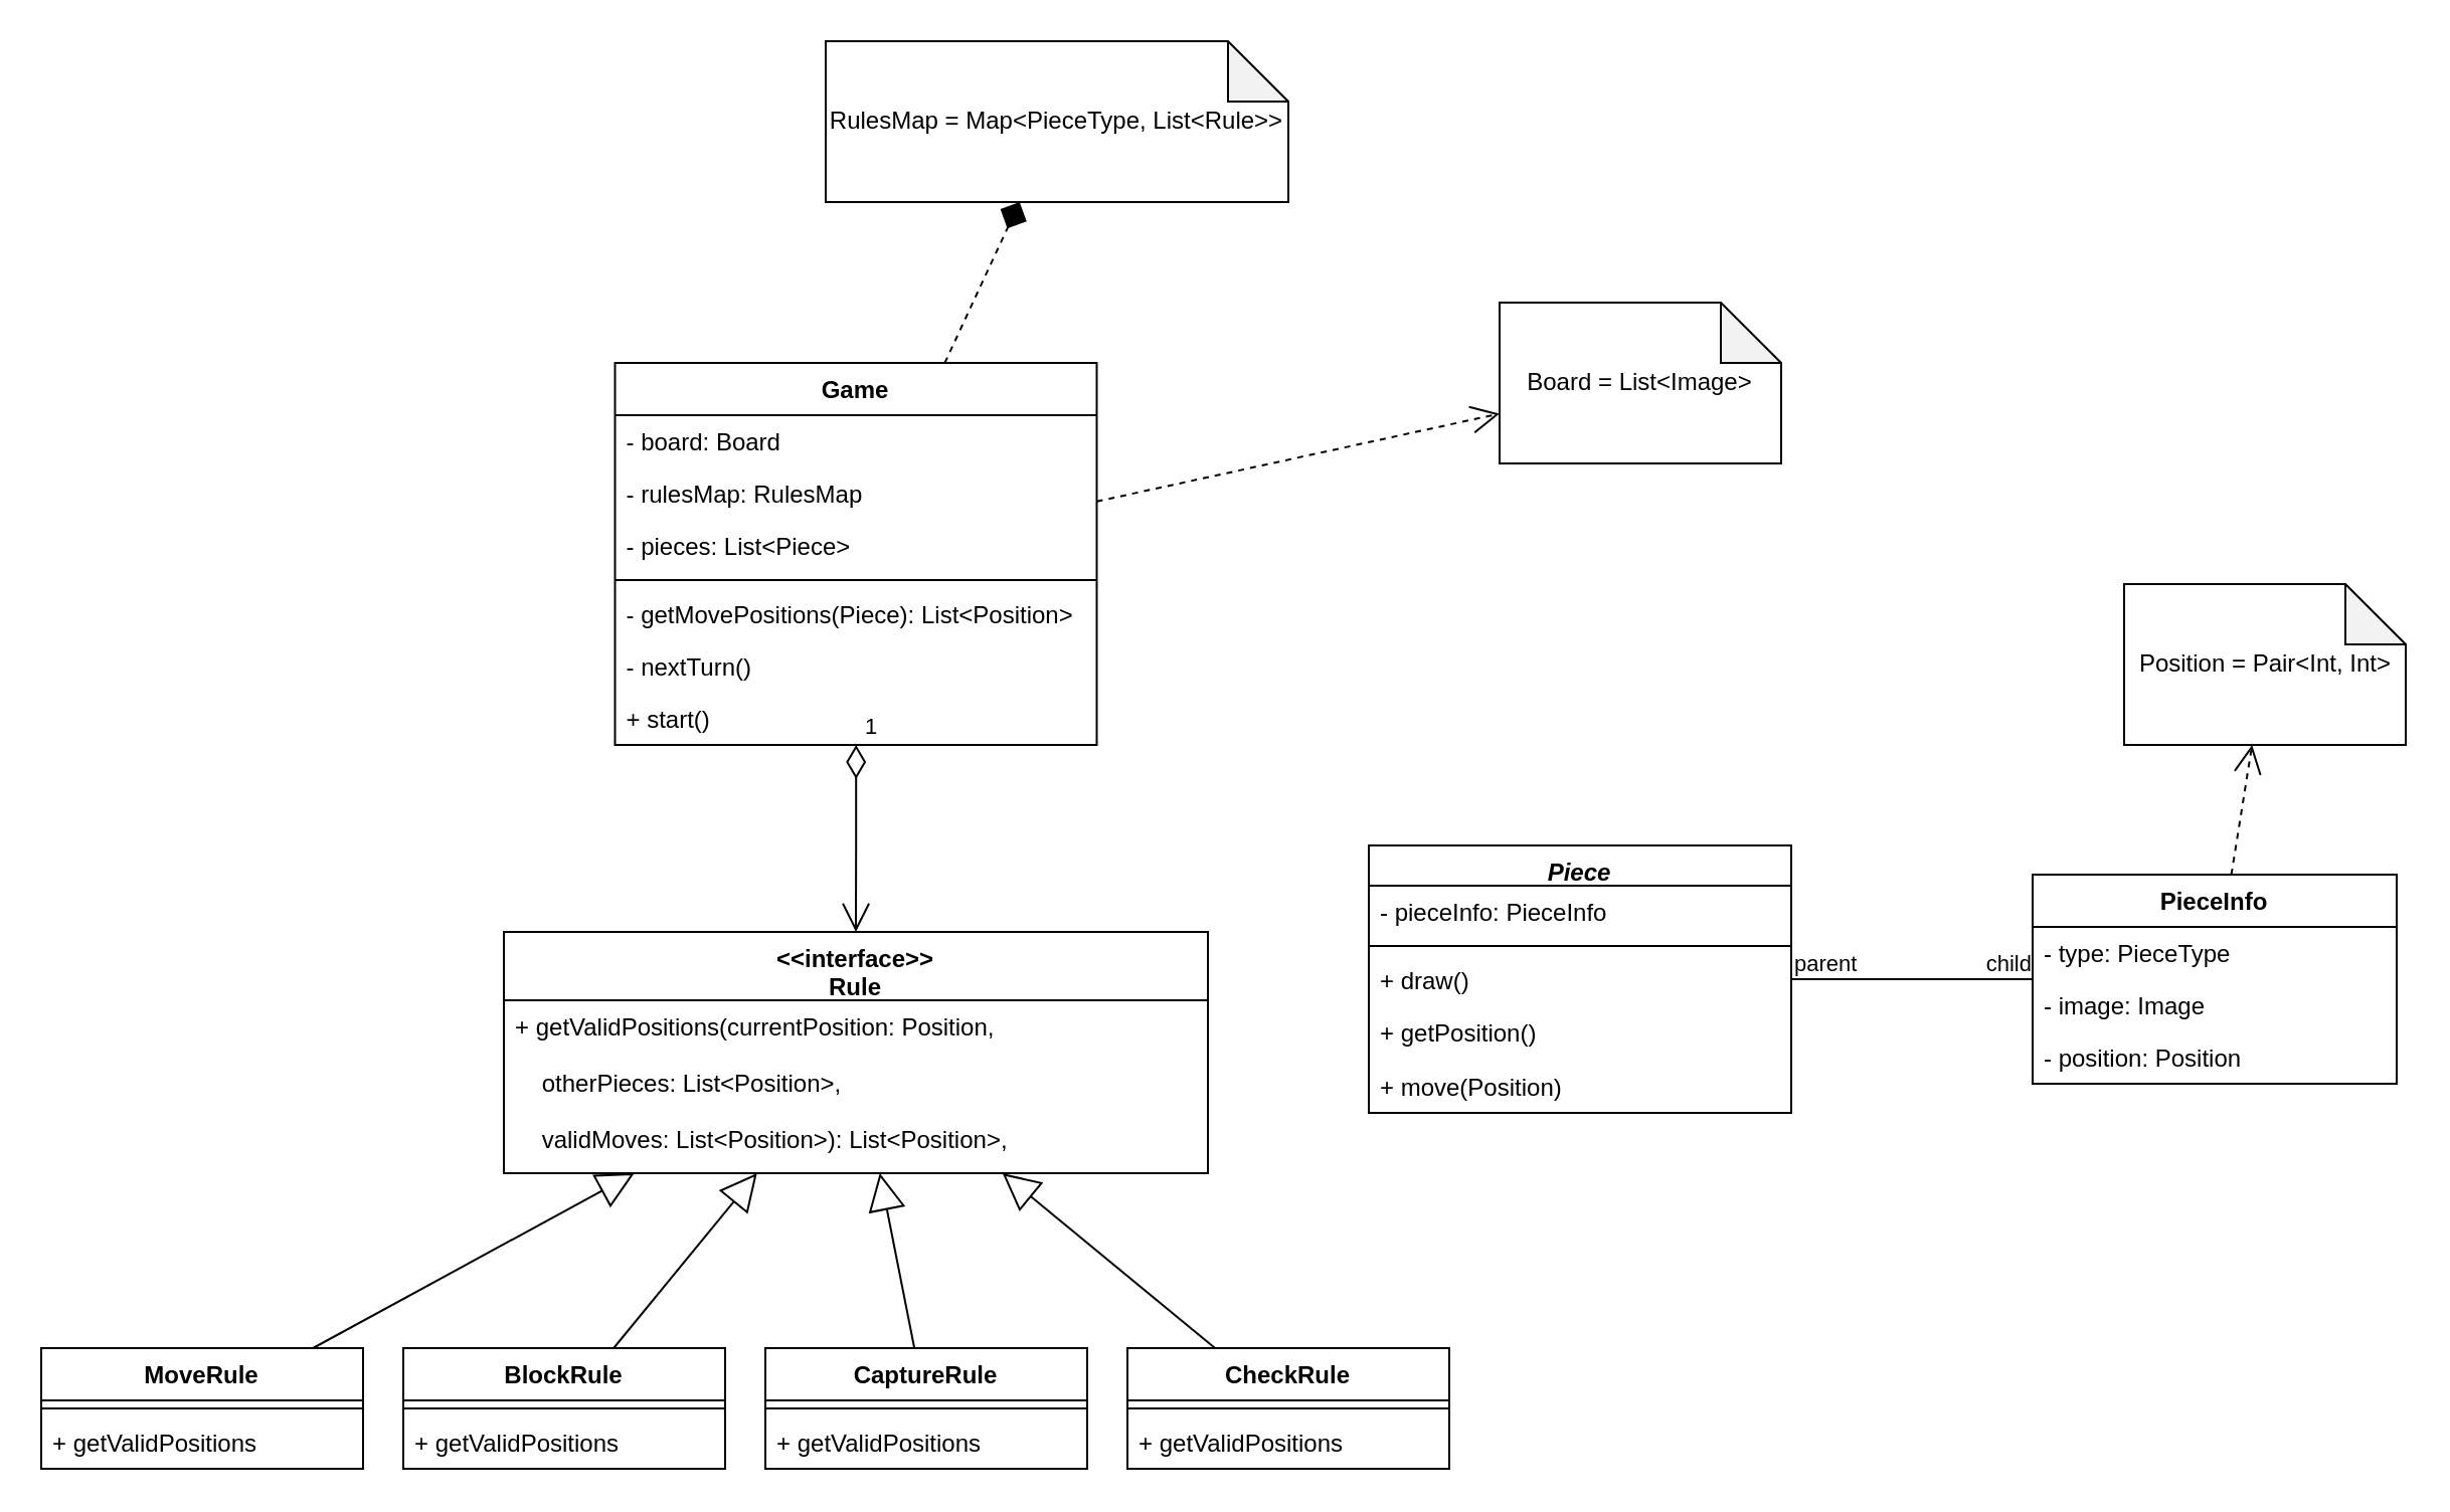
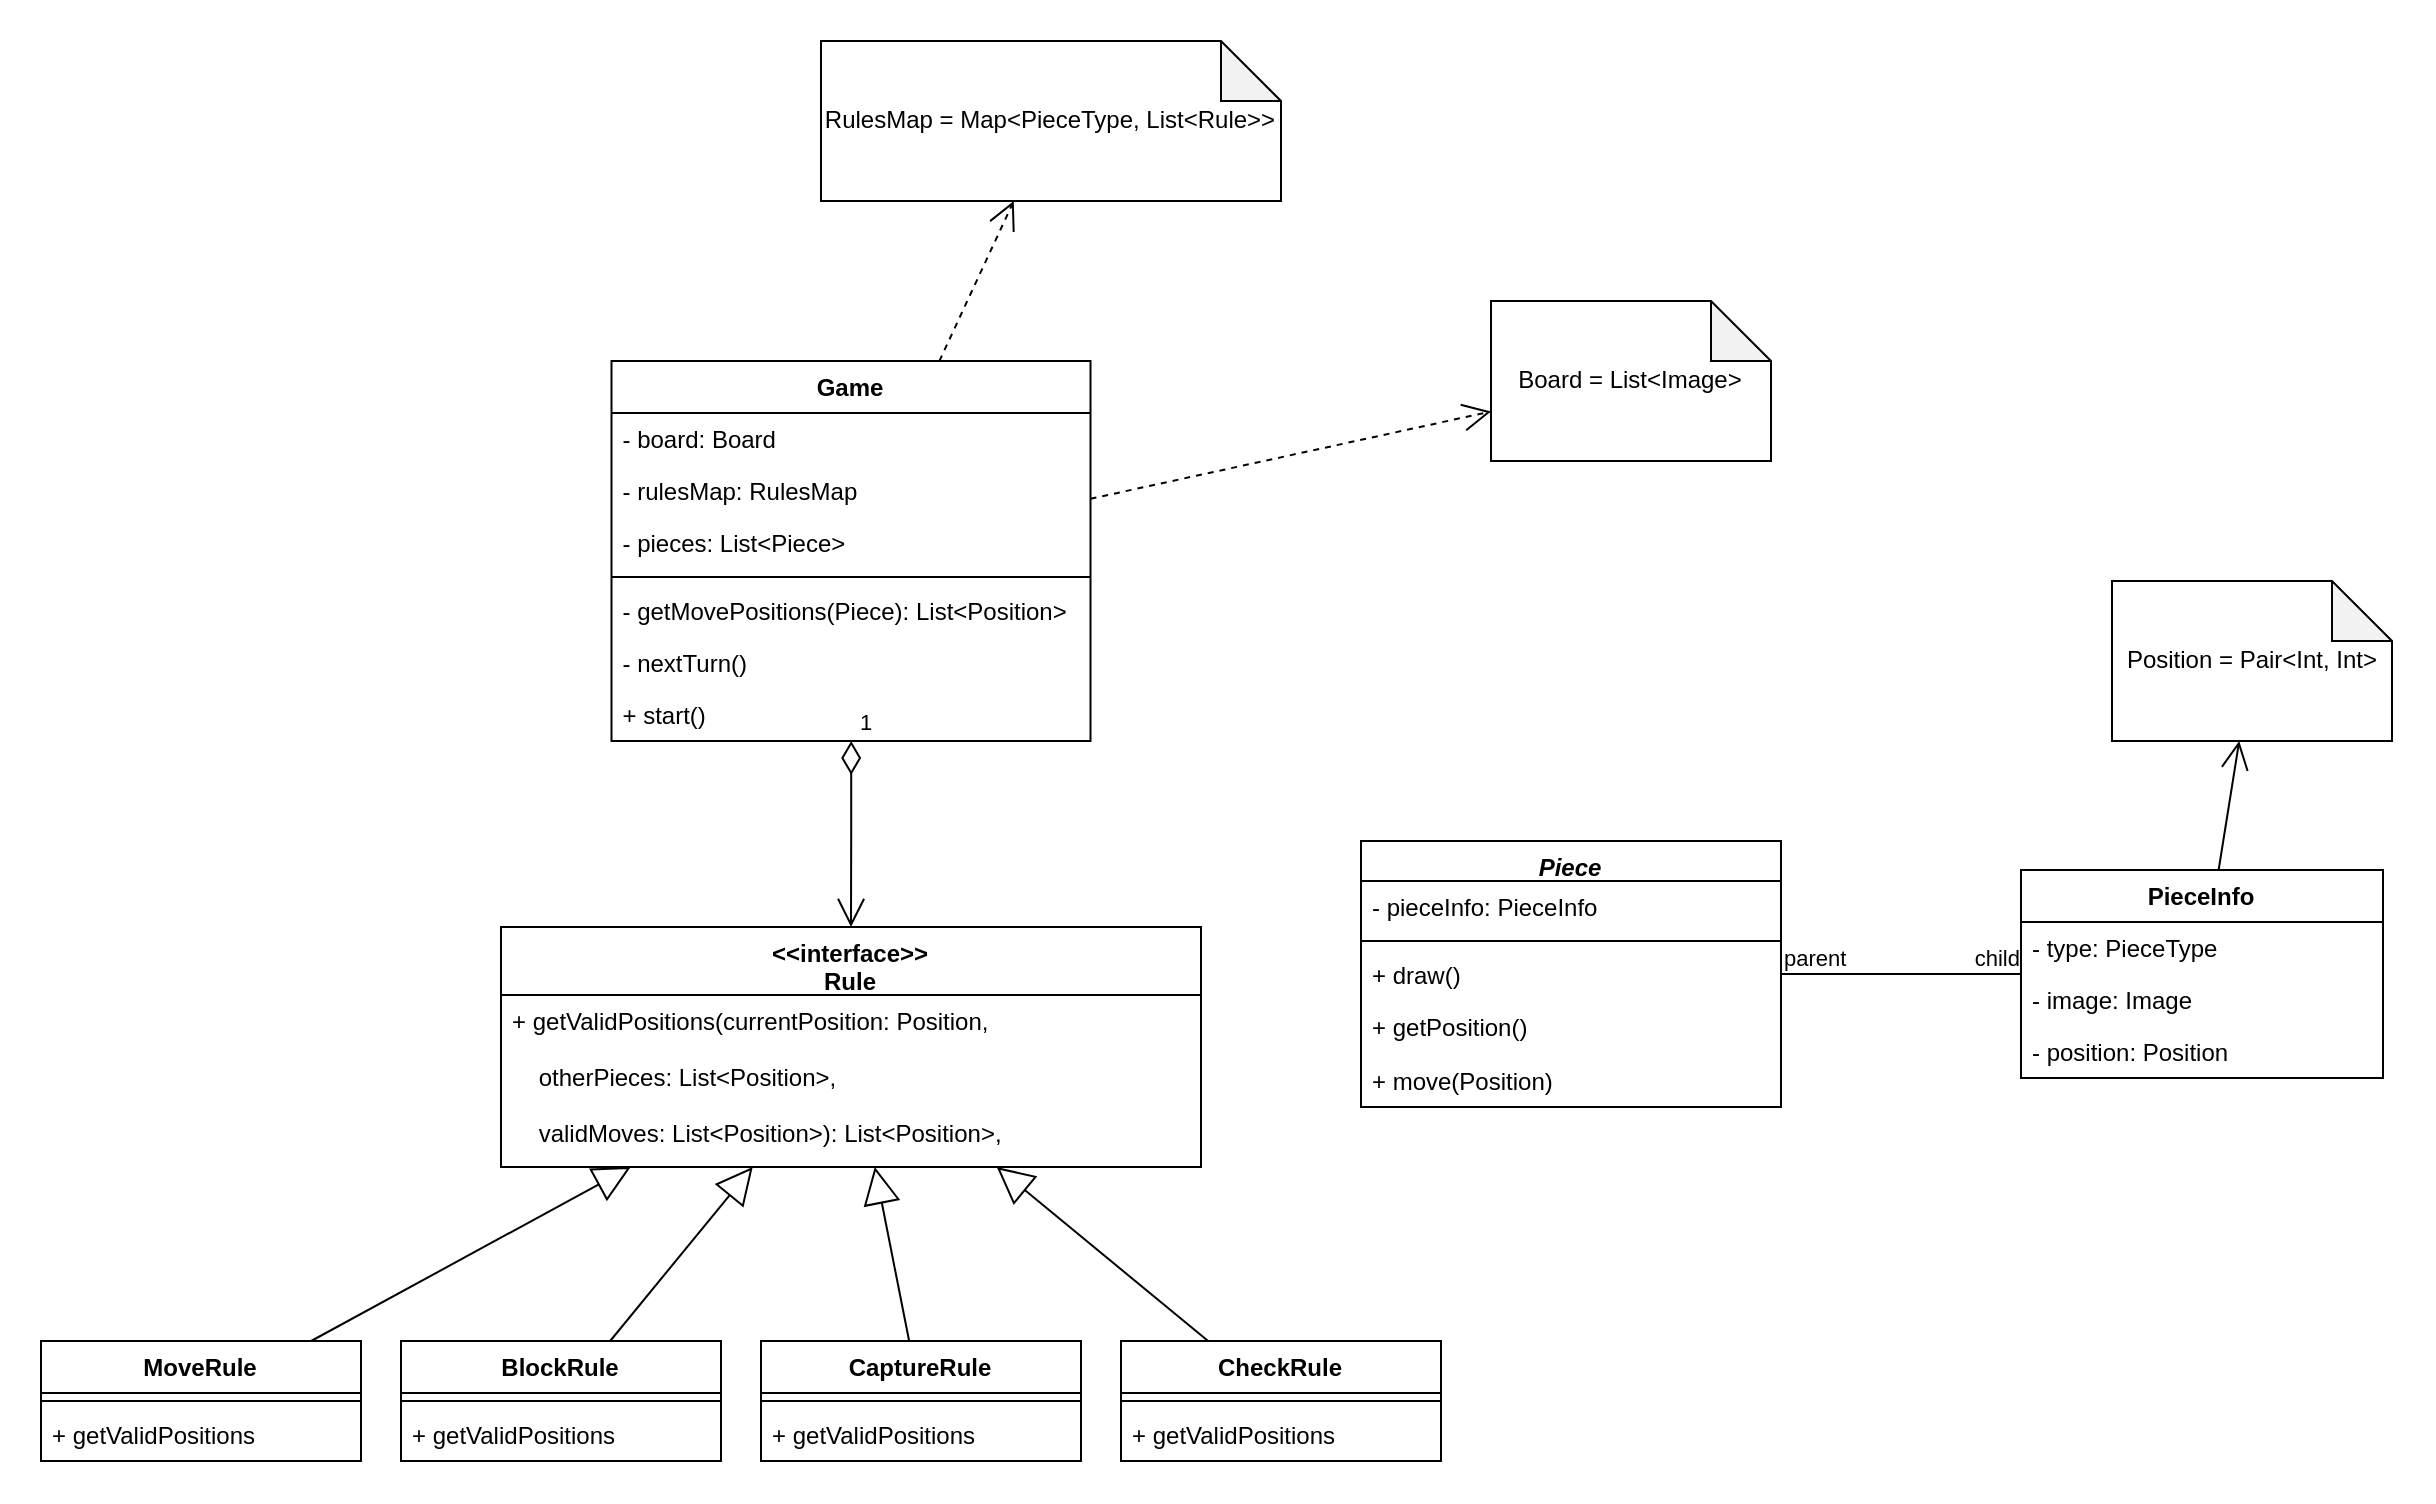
- <mxCell id="47" value="" style="endArrow=diamond;endSize=12;dashed=1;html=1;rounded=0;" edge="1" parent="1" source="36" target="46"><mxGeometry width="160" relative="1" as="geometry"><mxPoint x="554.75" y="253.715" as="sourcePoint" /><mxPoint x="630" y="225.887" as="targetPoint" /></mxGeometry></mxCell>
+ <mxCell id="47" value="" style="endArrow=open;endSize=12;dashed=1;html=1;rounded=0;" edge="1" parent="1" source="36" target="46"><mxGeometry width="160" relative="1" as="geometry"><mxPoint x="554.75" y="253.715" as="sourcePoint" /><mxPoint x="630" y="225.887" as="targetPoint" /></mxGeometry></mxCell>
- <mxCell id="19" value="" style="endArrow=open;endSize=12;dashed=1;html=1;rounded=0;" parent="1" source="8" target="18" edge="1"><mxGeometry width="160" relative="1" as="geometry"><mxPoint x="825" y="520" as="sourcePoint" /><mxPoint x="985" y="520" as="targetPoint" /></mxGeometry></mxCell>
+ <mxCell id="19" value="" style="endArrow=open;endSize=12;dashed=0;html=1;rounded=0;" parent="1" source="8" target="18" edge="1"><mxGeometry width="160" relative="1" as="geometry"><mxPoint x="825" y="520" as="sourcePoint" /><mxPoint x="985" y="520" as="targetPoint" /></mxGeometry></mxCell>
